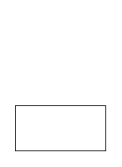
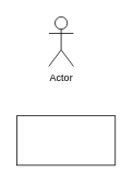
+ <mxCell id="2" value="Actor" style="shape=umlActor;verticalLabelPosition=bottom;verticalAlign=top;html=1;outlineConnect=0;" vertex="1" parent="1"><mxGeometry x="59" y="20" width="30" height="60" as="geometry" /></mxCell>
